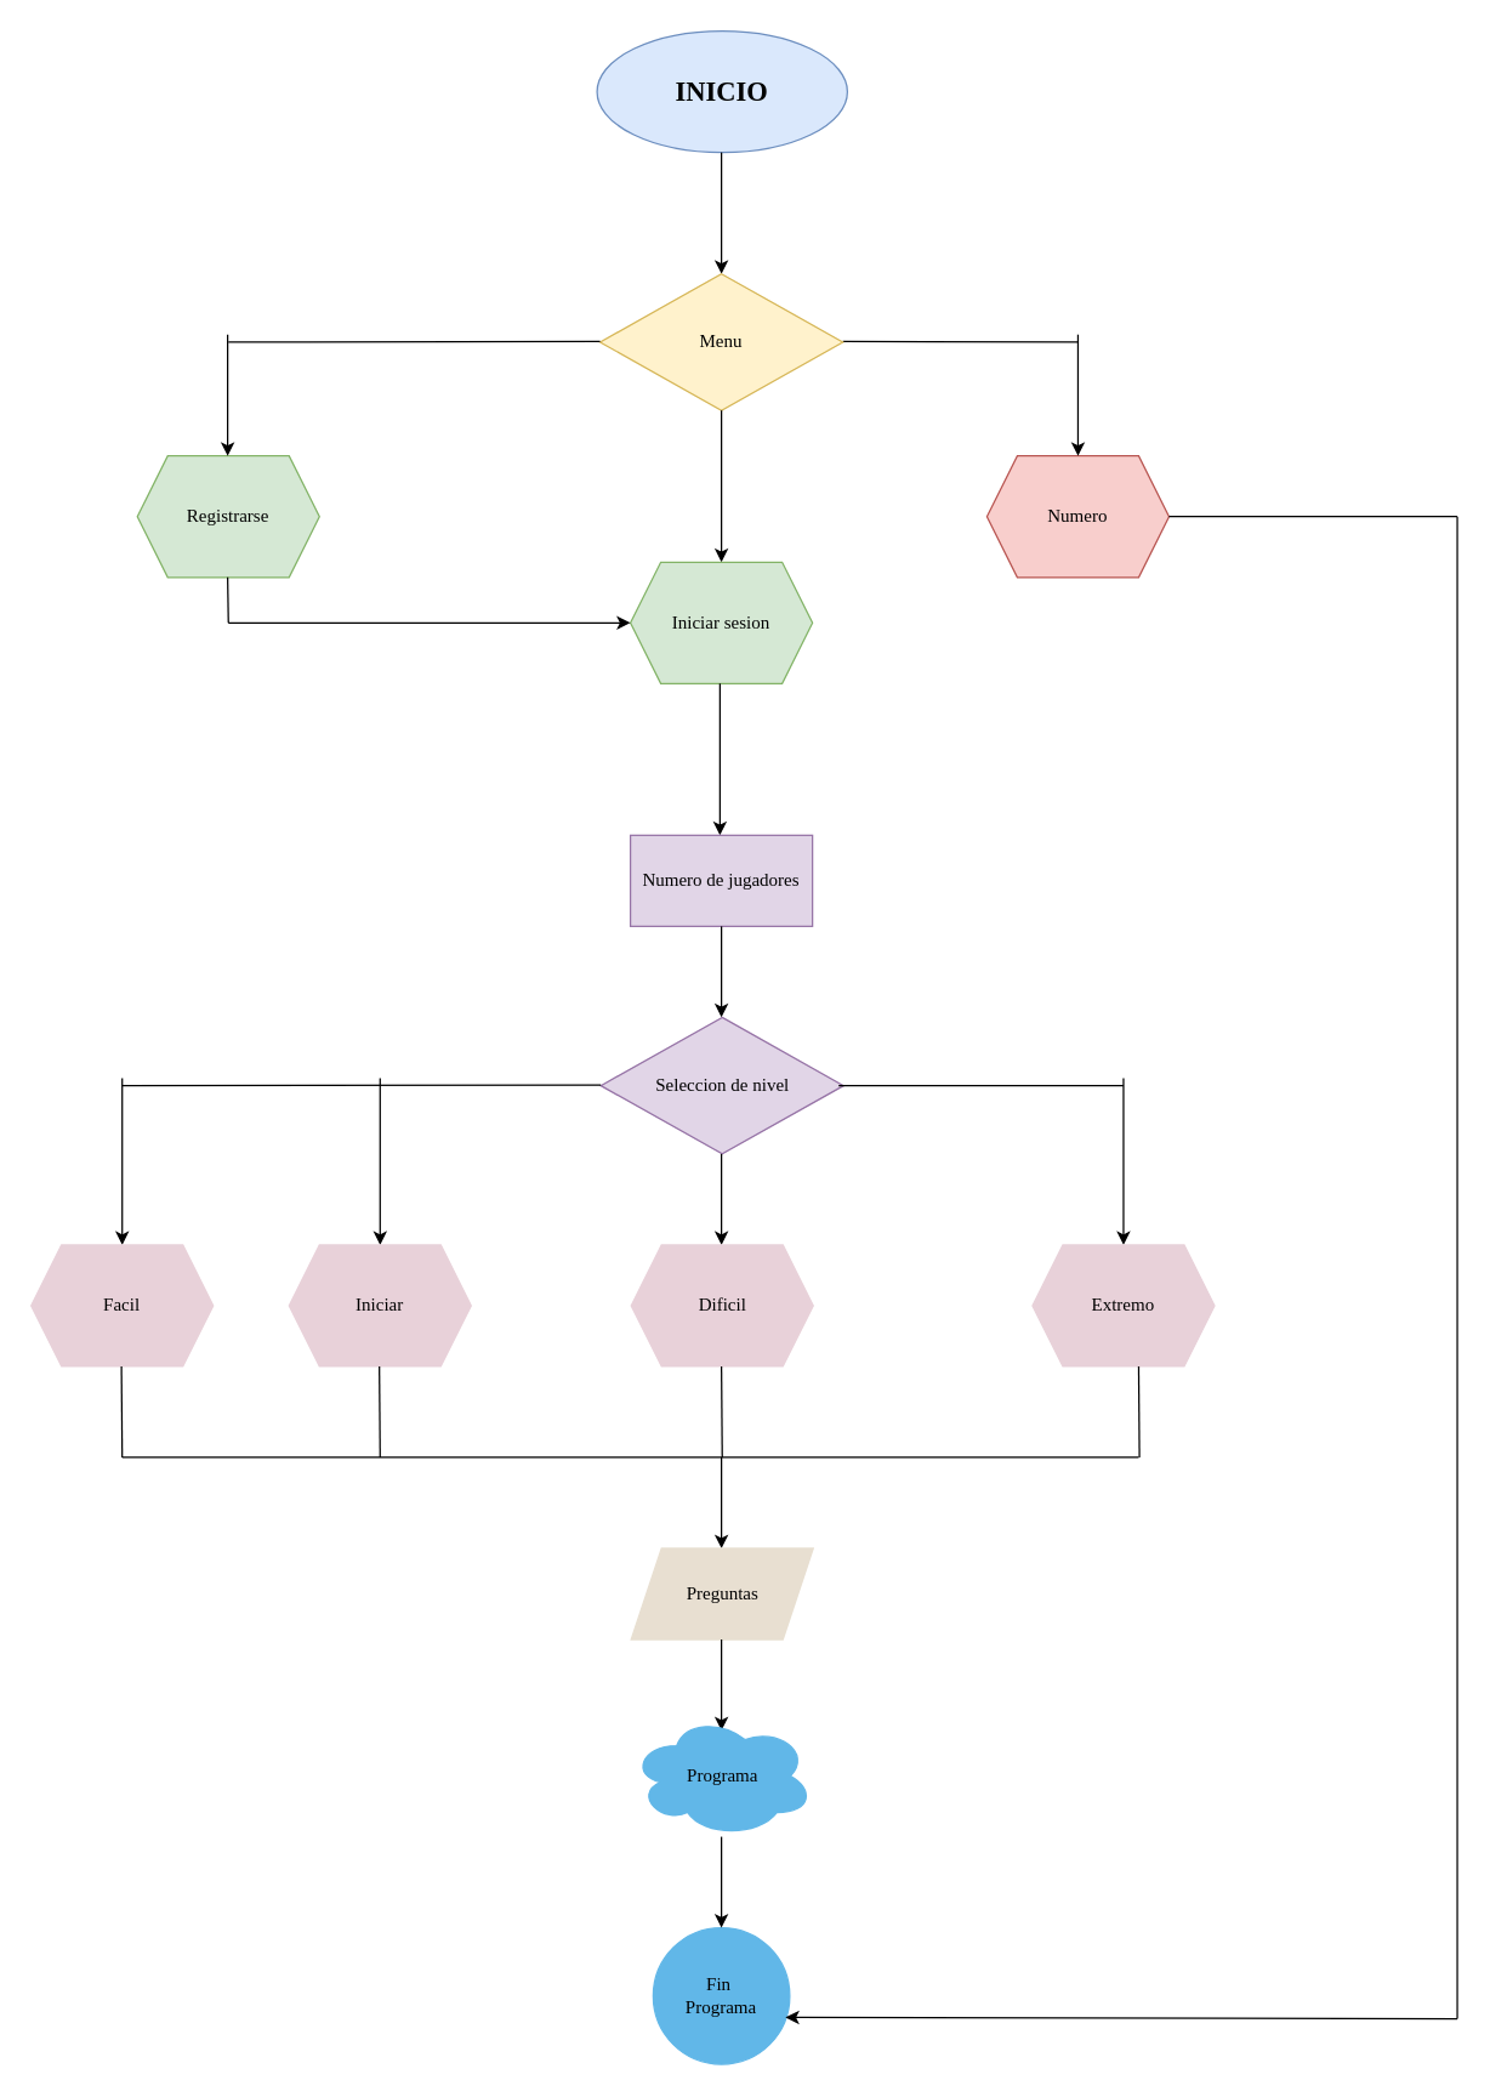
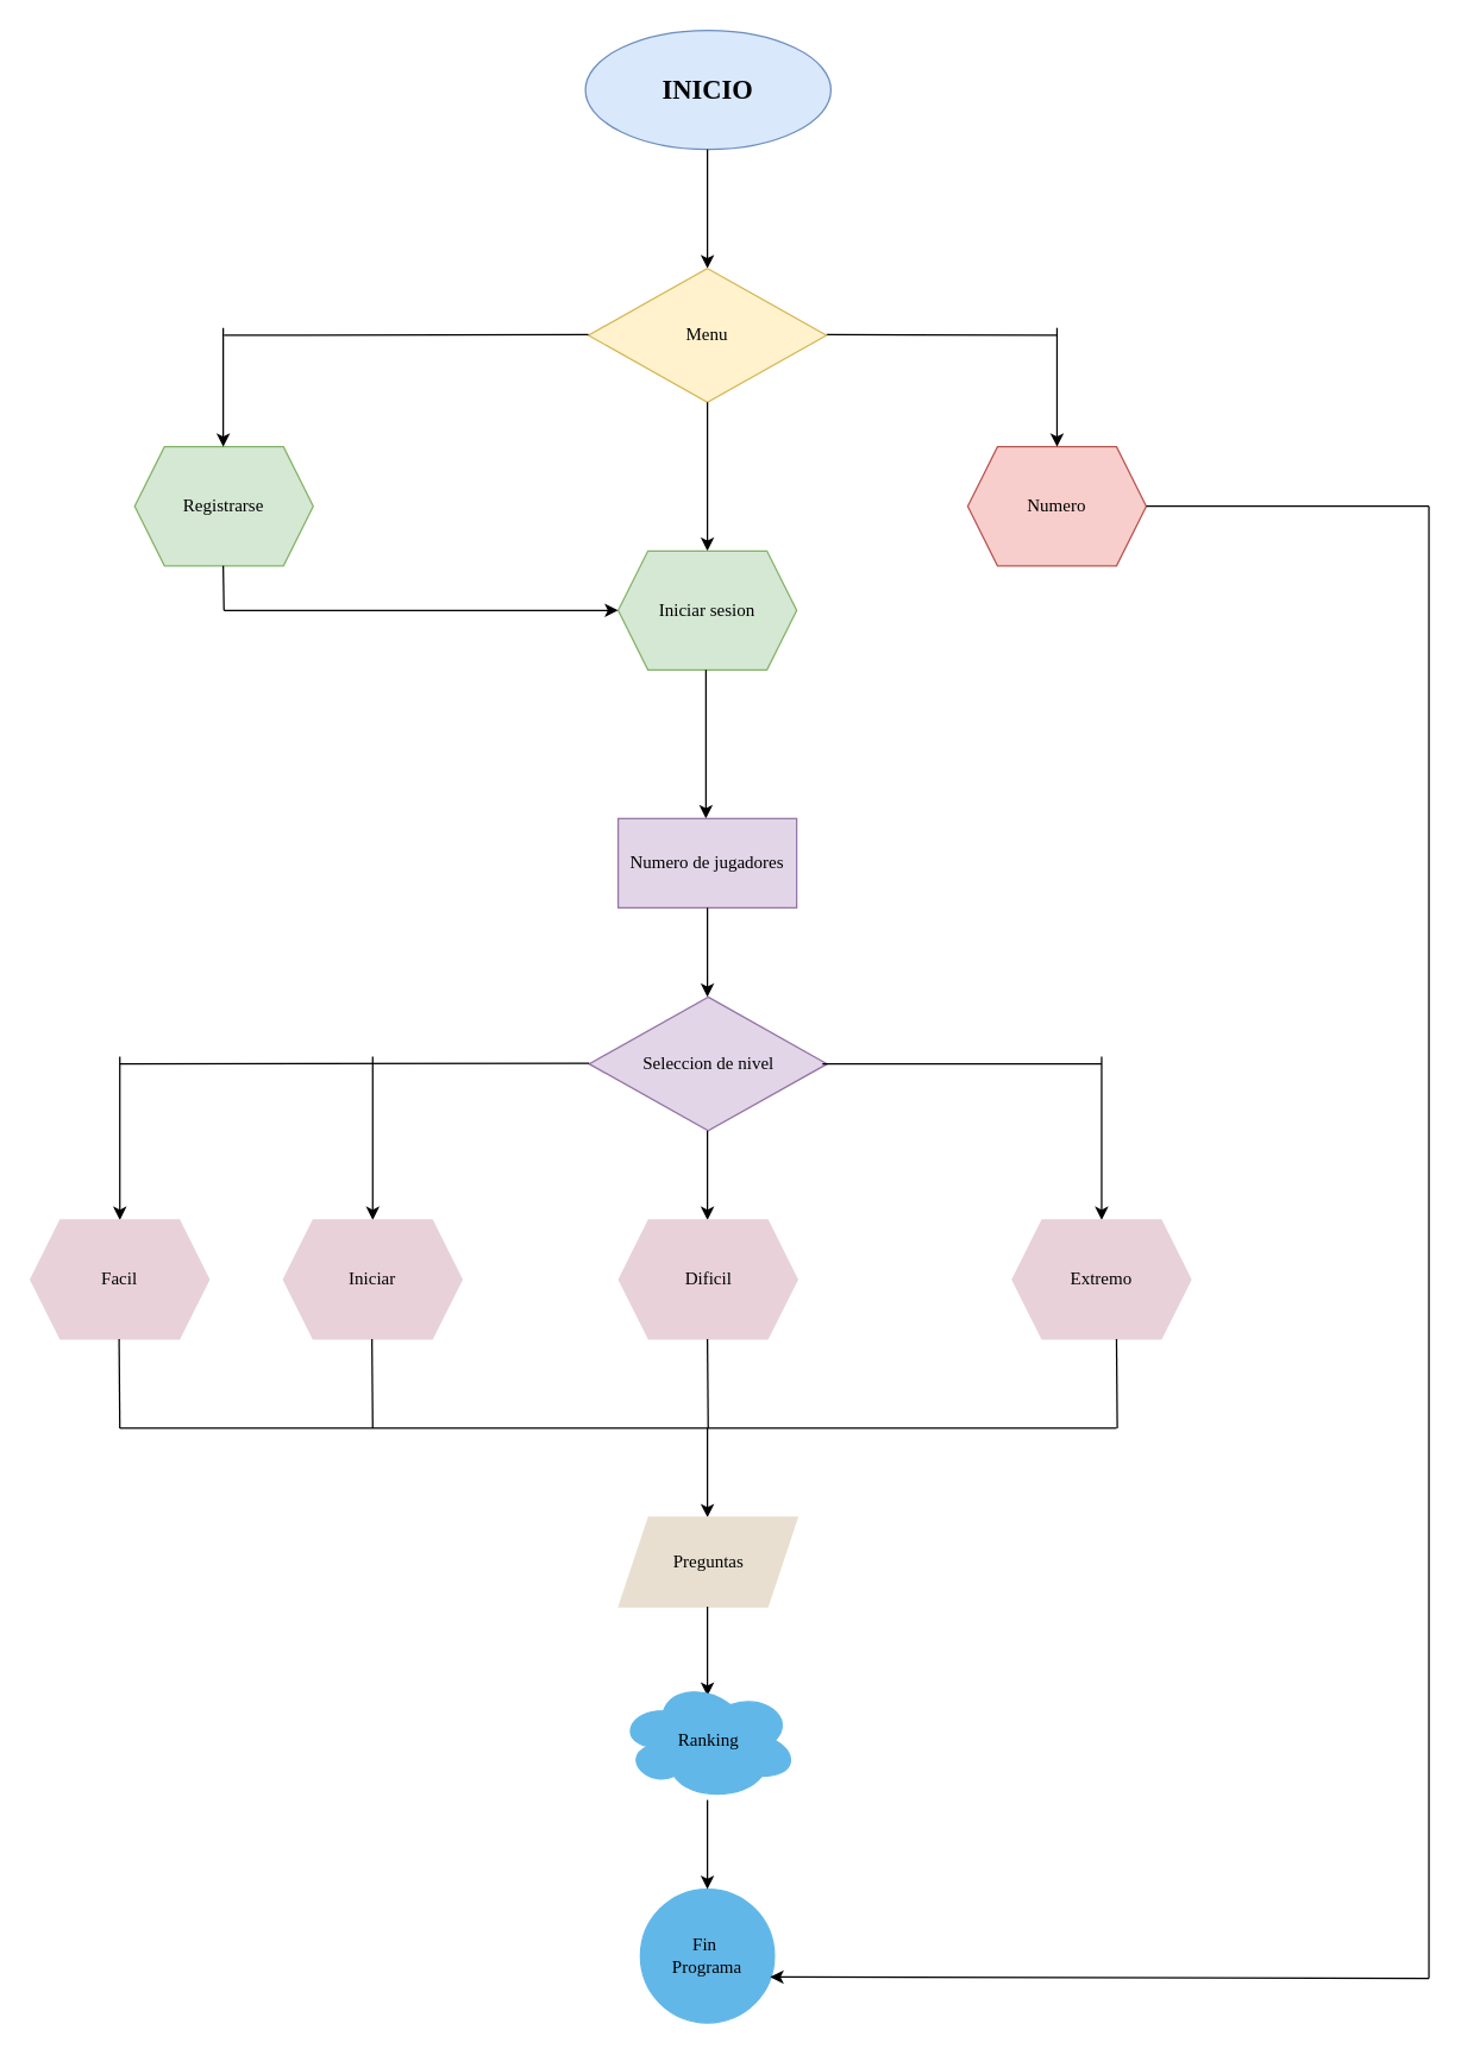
- <mxCell id="41" value="Programa" style="ellipse;shape=cloud;whiteSpace=wrap;html=1;fontFamily=Times New Roman;strokeColor=#61B7E8;fillColor=#61B7E8;" vertex="1" parent="1"><mxGeometry x="415.5" y="1130" width="120" height="80" as="geometry" /></mxCell>
+ <mxCell id="41" value="Ranking" style="ellipse;shape=cloud;whiteSpace=wrap;html=1;fontFamily=Times New Roman;strokeColor=#61B7E8;fillColor=#61B7E8;" vertex="1" parent="1"><mxGeometry x="415.5" y="1130" width="120" height="80" as="geometry" /></mxCell>
